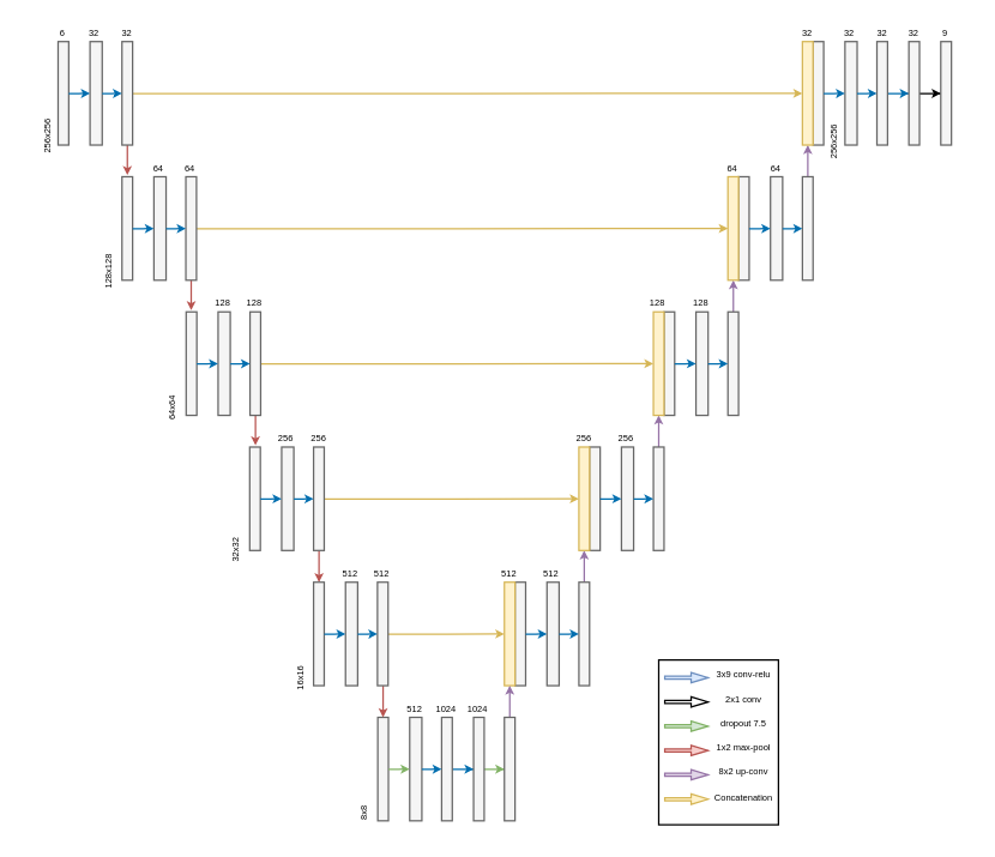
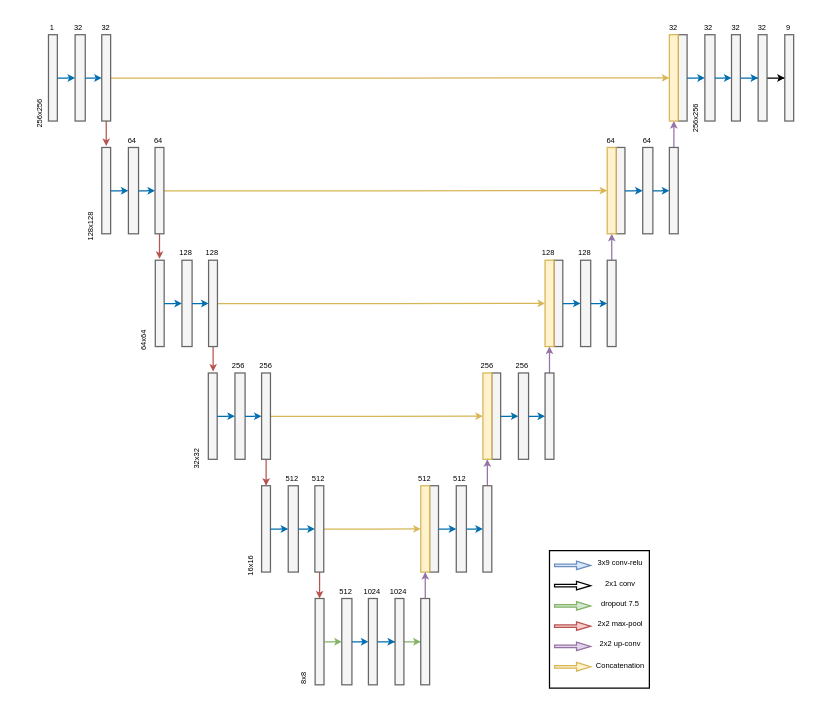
- <mxCell id="50" value="6" style="text;html=1;strokeColor=none;fillColor=none;align=center;verticalAlign=middle;whiteSpace=wrap;rounded=0;opacity=10;fontSize=6;" vertex="1" parent="1"><mxGeometry x="31.176" y="20" width="21.311" height="3.635" as="geometry" /></mxCell>
+ <mxCell id="50" value="1" style="text;html=1;strokeColor=none;fillColor=none;align=center;verticalAlign=middle;whiteSpace=wrap;rounded=0;opacity=10;fontSize=6;" vertex="1" parent="1"><mxGeometry x="31.176" y="20" width="21.311" height="3.635" as="geometry" /></mxCell>
- <mxCell id="124" value="1x2 max-pool" style="text;html=1;strokeColor=none;fillColor=none;align=center;verticalAlign=middle;whiteSpace=wrap;rounded=0;fontSize=6;" vertex="1" parent="1"><mxGeometry x="465.92" y="492.4" width="60" height="13.35" as="geometry" /></mxCell>
+ <mxCell id="124" value="2x2 max-pool" style="text;html=1;strokeColor=none;fillColor=none;align=center;verticalAlign=middle;whiteSpace=wrap;rounded=0;fontSize=6;" vertex="1" parent="1"><mxGeometry x="465.92" y="492.4" width="60" height="13.35" as="geometry" /></mxCell>
- <mxCell id="126" value="8x2 up-conv" style="text;html=1;strokeColor=none;fillColor=none;align=center;verticalAlign=middle;whiteSpace=wrap;rounded=0;fontSize=6;" vertex="1" parent="1"><mxGeometry x="465.92" y="508.6" width="60" height="13.35" as="geometry" /></mxCell>
+ <mxCell id="126" value="2x2 up-conv" style="text;html=1;strokeColor=none;fillColor=none;align=center;verticalAlign=middle;whiteSpace=wrap;rounded=0;fontSize=6;" vertex="1" parent="1"><mxGeometry x="465.92" y="508.6" width="60" height="13.35" as="geometry" /></mxCell>
